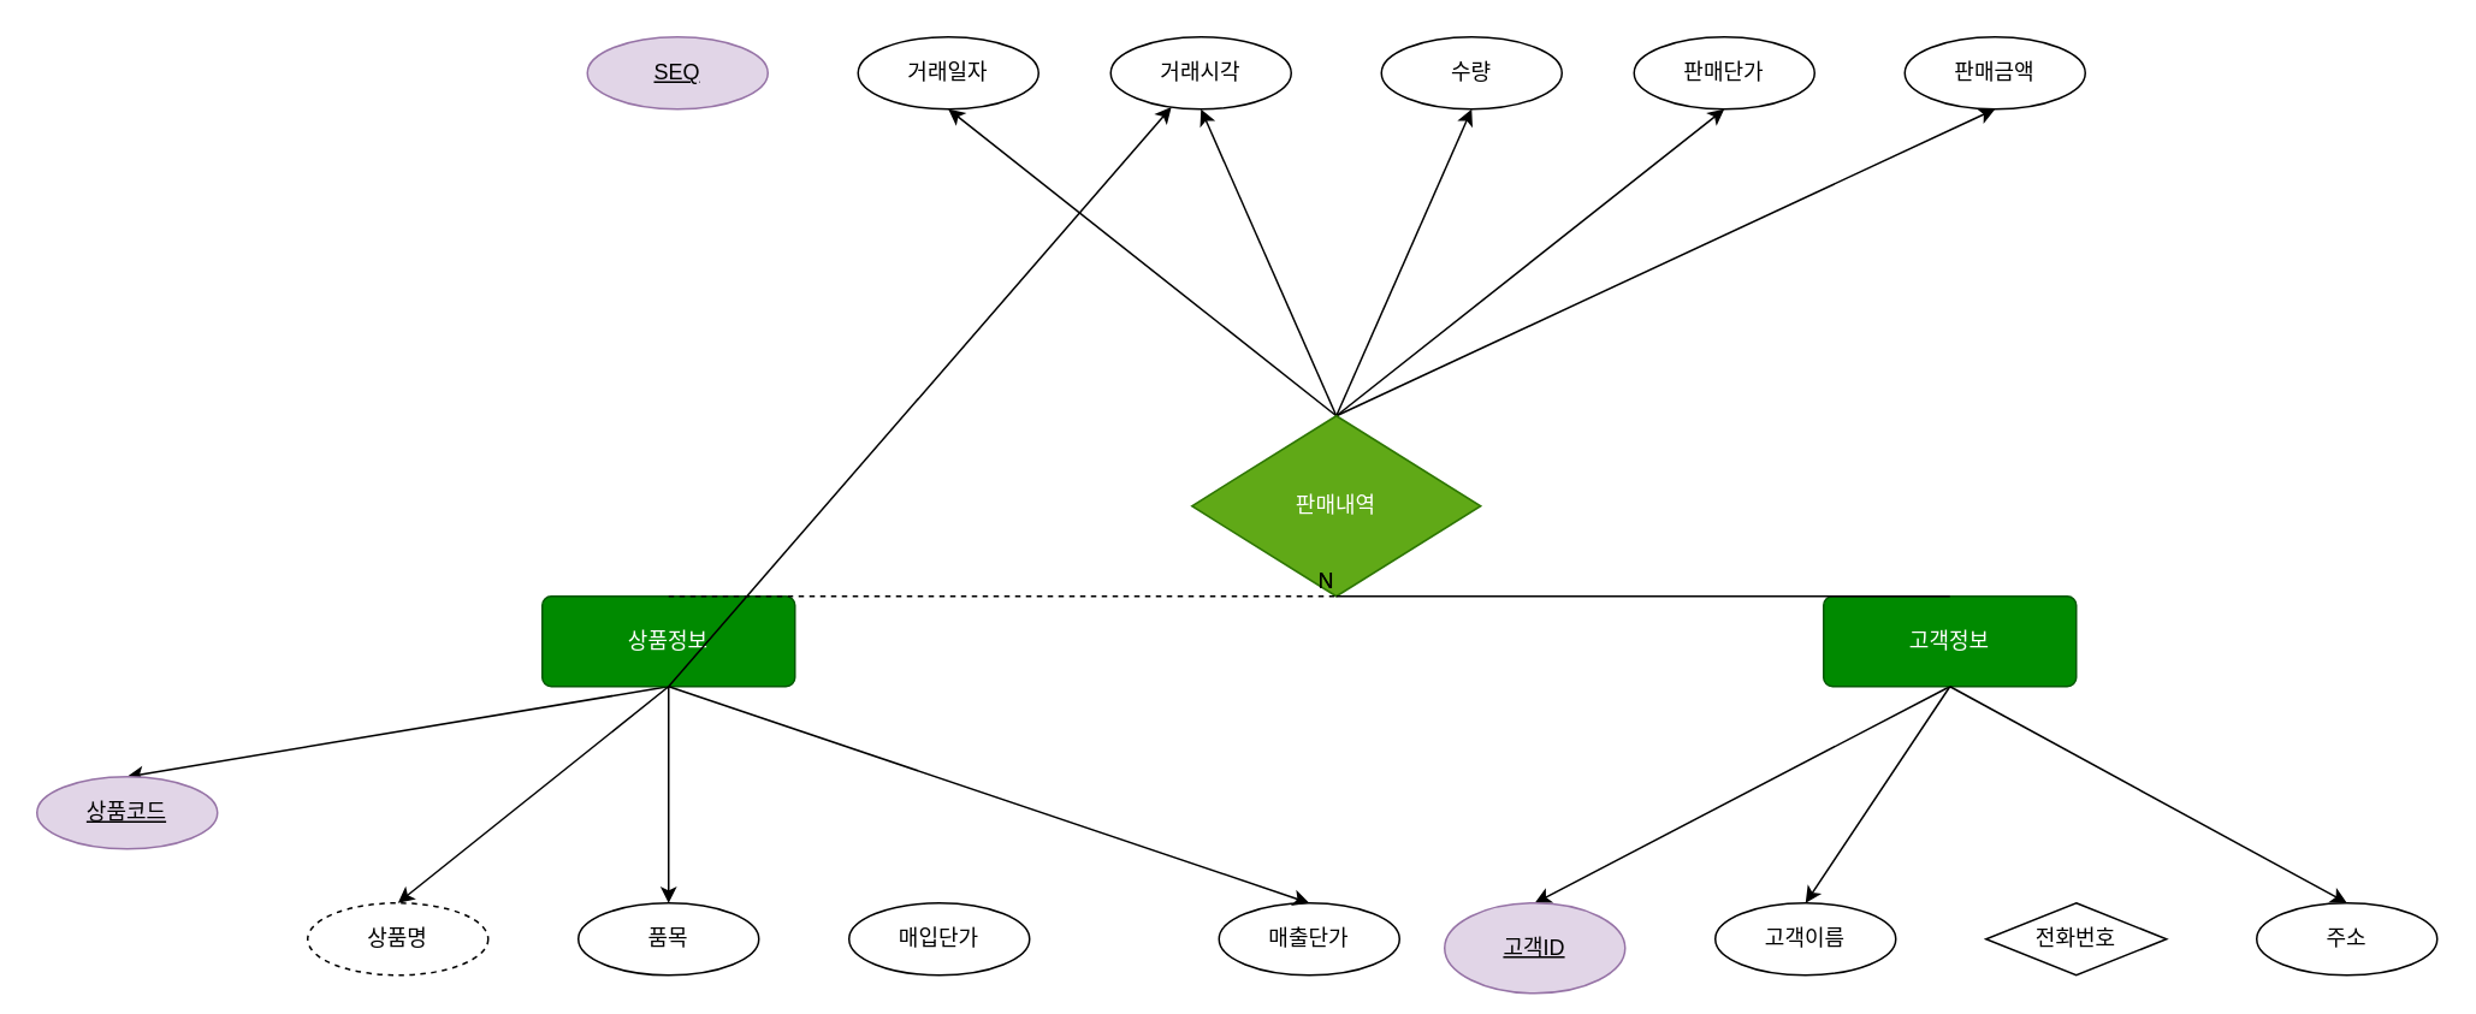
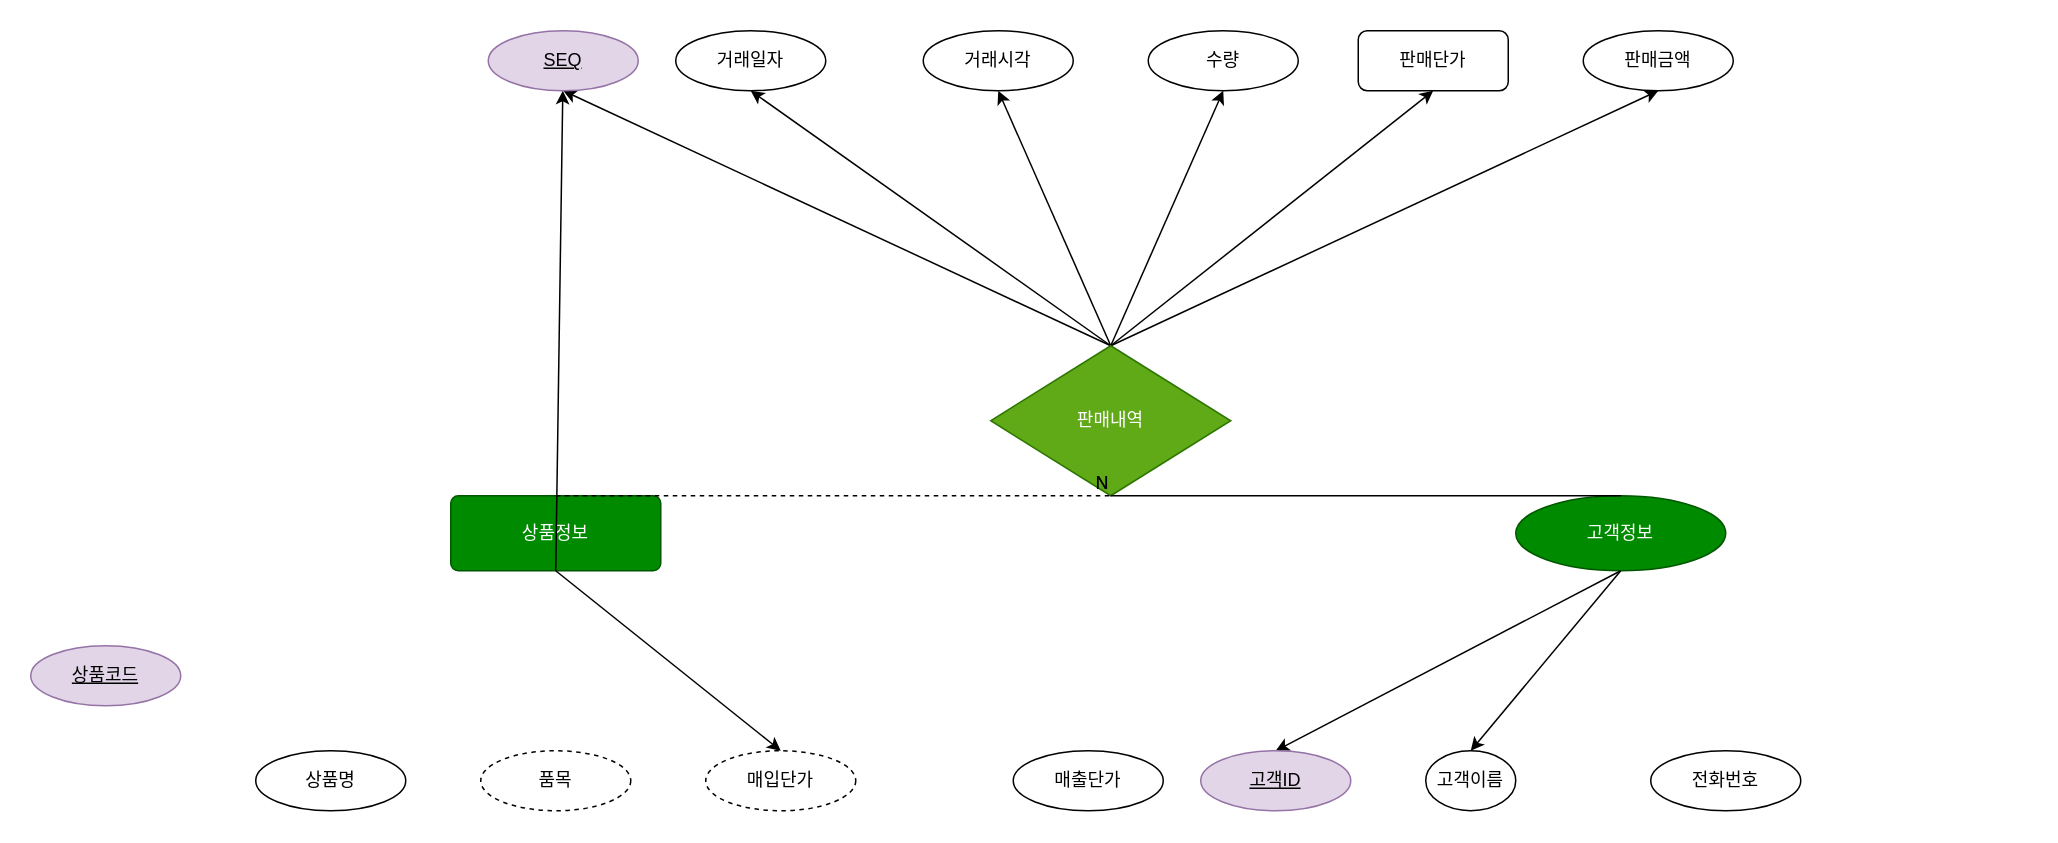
- <mxCell id="32" value="거래일자" style="ellipse;whiteSpace=wrap;html=1;align=center;" vertex="1" parent="1"><mxGeometry x="475" y="20" width="100" height="40" as="geometry" /></mxCell>
+ <mxCell id="32" value="거래일자" style="ellipse;whiteSpace=wrap;html=1;align=center;" vertex="1" parent="1"><mxGeometry x="450" y="20" width="100" height="40" as="geometry" /></mxCell>
- <mxCell id="35" value="판매단가" style="ellipse;whiteSpace=wrap;html=1;align=center;" vertex="1" parent="1"><mxGeometry x="905" y="20" width="100" height="40" as="geometry" /></mxCell>
+ <mxCell id="35" value="판매단가" style="whiteSpace=wrap;html=1;align=center;rounded=1;" vertex="1" parent="1"><mxGeometry x="905" y="20" width="100" height="40" as="geometry" /></mxCell>
+ <mxCell id="21" style="rounded=0;orthogonalLoop=1;jettySize=auto;html=1;entryX=0.5;entryY=1;entryDx=0;entryDy=0;exitX=0.5;exitY=0;exitDx=0;exitDy=0;" edge="1" parent="1" source="27" target="37"><mxGeometry relative="1" as="geometry" /></mxCell>
- <mxCell id="11" style="rounded=0;orthogonalLoop=1;jettySize=auto;html=1;exitX=0.5;exitY=1;exitDx=0;exitDy=0;" edge="1" parent="1" source="3" target="33"><mxGeometry relative="1" as="geometry"><mxPoint x="560" y="350" as="sourcePoint" /><mxPoint x="520" y="460" as="targetPoint" /></mxGeometry></mxCell>
+ <mxCell id="11" style="rounded=0;orthogonalLoop=1;jettySize=auto;html=1;entryX=0.5;entryY=0;entryDx=0;entryDy=0;exitX=0.5;exitY=1;exitDx=0;exitDy=0;" edge="1" parent="1" source="3" target="7"><mxGeometry relative="1" as="geometry"><mxPoint x="560" y="350" as="sourcePoint" /><mxPoint x="520" y="460" as="targetPoint" /></mxGeometry></mxCell>
- <mxCell id="14" value="고객정보" style="rounded=1;arcSize=10;whiteSpace=wrap;html=1;align=center;fillColor=#008a00;strokeColor=#005700;fontColor=#ffffff;" vertex="1" parent="1"><mxGeometry x="1010" y="330" width="140" height="50" as="geometry" /></mxCell>
+ <mxCell id="14" value="고객정보" style="ellipse;arcSize=10;whiteSpace=wrap;html=1;align=center;fillColor=#008a00;strokeColor=#005700;fontColor=#ffffff;" vertex="1" parent="1"><mxGeometry x="1010" y="330" width="140" height="50" as="geometry" /></mxCell>
- <mxCell id="2" style="rounded=0;orthogonalLoop=1;jettySize=auto;html=1;entryX=0.5;entryY=0;entryDx=0;entryDy=0;exitX=0.5;exitY=1;exitDx=0;exitDy=0;" edge="1" parent="1" source="3" target="4"><mxGeometry relative="1" as="geometry" /></mxCell>
- <mxCell id="10" style="rounded=0;orthogonalLoop=1;jettySize=auto;html=1;entryX=0.5;entryY=0;entryDx=0;entryDy=0;exitX=0.5;exitY=1;exitDx=0;exitDy=0;" edge="1" parent="1" source="3" target="6"><mxGeometry relative="1" as="geometry"><mxPoint x="450" y="440" as="sourcePoint" /><mxPoint x="230" y="510" as="targetPoint" /></mxGeometry></mxCell>
- <mxCell id="9" style="rounded=0;orthogonalLoop=1;jettySize=auto;html=1;entryX=0.5;entryY=0;entryDx=0;entryDy=0;exitX=0.5;exitY=1;exitDx=0;exitDy=0;" edge="1" parent="1" source="3" target="5"><mxGeometry relative="1" as="geometry"><mxPoint x="227" y="440" as="sourcePoint" /><mxPoint x="80" y="510" as="targetPoint" /></mxGeometry></mxCell>
+ <mxCell id="9" style="rounded=0;orthogonalLoop=1;jettySize=auto;html=1;exitX=0.5;exitY=1;exitDx=0;exitDy=0;" edge="1" parent="1" source="3" target="37"><mxGeometry relative="1" as="geometry"><mxPoint x="227" y="440" as="sourcePoint" /><mxPoint x="80" y="510" as="targetPoint" /></mxGeometry></mxCell>
- <mxCell id="20" style="rounded=0;orthogonalLoop=1;jettySize=auto;html=1;entryX=0.5;entryY=0;entryDx=0;entryDy=0;exitX=0.5;exitY=1;exitDx=0;exitDy=0;" edge="1" source="14" target="18" parent="1"><mxGeometry relative="1" as="geometry"><mxPoint x="1340" y="350" as="sourcePoint" /><mxPoint x="1300" y="460" as="targetPoint" /></mxGeometry></mxCell>
- <mxCell id="12" style="rounded=0;orthogonalLoop=1;jettySize=auto;html=1;entryX=0.5;entryY=0;entryDx=0;entryDy=0;exitX=0.5;exitY=1;exitDx=0;exitDy=0;" edge="1" parent="1" source="3" target="8"><mxGeometry relative="1" as="geometry"><mxPoint x="540" y="370" as="sourcePoint" /><mxPoint x="650" y="480" as="targetPoint" /></mxGeometry></mxCell>
- <mxCell id="5" value="상품명" style="ellipse;whiteSpace=wrap;html=1;align=center;dashed=1;" vertex="1" parent="1"><mxGeometry x="170" y="500" width="100" height="40" as="geometry" /></mxCell>
+ <mxCell id="5" value="상품명" style="ellipse;whiteSpace=wrap;html=1;align=center;" vertex="1" parent="1"><mxGeometry x="170" y="500" width="100" height="40" as="geometry" /></mxCell>
- <mxCell id="6" value="품목" style="ellipse;whiteSpace=wrap;html=1;align=center;" vertex="1" parent="1"><mxGeometry x="320" y="500" width="100" height="40" as="geometry" /></mxCell>
+ <mxCell id="6" value="품목" style="ellipse;whiteSpace=wrap;html=1;align=center;dashed=1;" vertex="1" parent="1"><mxGeometry x="320" y="500" width="100" height="40" as="geometry" /></mxCell>
- <mxCell id="7" value="매입단가" style="ellipse;whiteSpace=wrap;html=1;align=center;" vertex="1" parent="1"><mxGeometry x="470" y="500" width="100" height="40" as="geometry" /></mxCell>
+ <mxCell id="7" value="매입단가" style="ellipse;whiteSpace=wrap;html=1;align=center;dashed=1;" vertex="1" parent="1"><mxGeometry x="470" y="500" width="100" height="40" as="geometry" /></mxCell>
- <mxCell id="16" value="고객이름" style="ellipse;whiteSpace=wrap;html=1;align=center;" vertex="1" parent="1"><mxGeometry x="950" y="500" width="100" height="40" as="geometry" /></mxCell>
+ <mxCell id="16" value="고객이름" style="ellipse;whiteSpace=wrap;html=1;align=center;" vertex="1" parent="1"><mxGeometry x="950" y="500" width="60" height="40" as="geometry" /></mxCell>
- <mxCell id="17" value="전화번호" style="rhombus;whiteSpace=wrap;html=1;align=center;" vertex="1" parent="1"><mxGeometry x="1100" y="500" width="100" height="40" as="geometry" /></mxCell>
+ <mxCell id="17" value="전화번호" style="ellipse;whiteSpace=wrap;html=1;align=center;" vertex="1" parent="1"><mxGeometry x="1100" y="500" width="100" height="40" as="geometry" /></mxCell>
- <mxCell id="18" value="주소" style="ellipse;whiteSpace=wrap;html=1;align=center;" vertex="1" parent="1"><mxGeometry x="1250" y="500" width="100" height="40" as="geometry" /></mxCell>
- <mxCell id="15" value="고객ID" style="ellipse;whiteSpace=wrap;html=1;align=center;fontStyle=4;fillColor=#e1d5e7;strokeColor=#9673a6;" vertex="1" parent="1"><mxGeometry x="800" y="500" width="100" height="50" as="geometry" /></mxCell>
+ <mxCell id="15" value="고객ID" style="ellipse;whiteSpace=wrap;html=1;align=center;fontStyle=4;fillColor=#e1d5e7;strokeColor=#9673a6;" vertex="1" parent="1"><mxGeometry x="800" y="500" width="100" height="40" as="geometry" /></mxCell>
